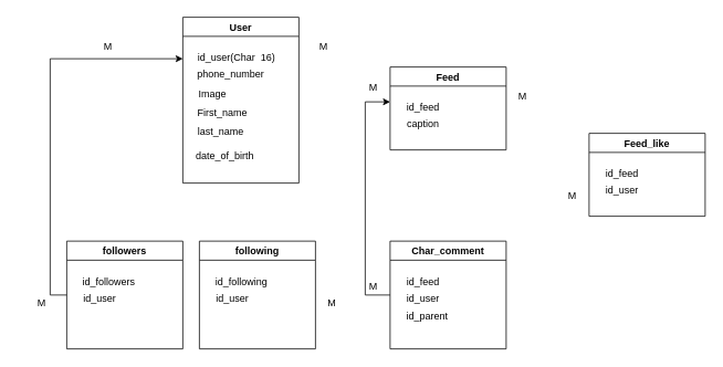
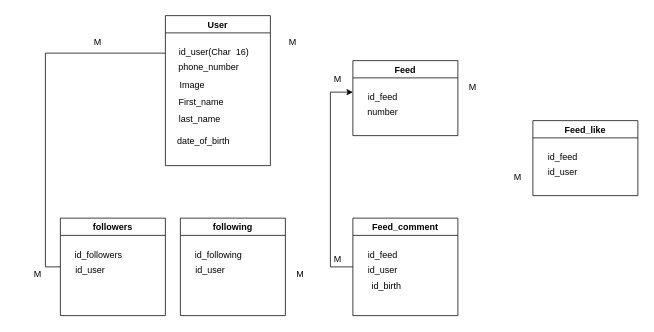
- <mxCell id="23" style="edgeStyle=orthogonalEdgeStyle;rounded=0;orthogonalLoop=1;jettySize=auto;html=1;exitX=0;exitY=0.5;exitDx=0;exitDy=0;entryX=0;entryY=0.25;entryDx=0;entryDy=0;" edge="1" parent="1" source="24" target="2"><mxGeometry relative="1" as="geometry" /></mxCell>
+ <mxCell id="23" style="edgeStyle=orthogonalEdgeStyle;rounded=0;orthogonalLoop=1;jettySize=auto;html=1;exitX=0;exitY=0.5;exitDx=0;exitDy=0;entryX=0;entryY=0.25;entryDx=0;entryDy=0;endArrow=none;" edge="1" parent="1" source="24" target="2"><mxGeometry relative="1" as="geometry" /></mxCell>
- <mxCell id="11" value="caption" style="text;html=1;strokeColor=none;fillColor=none;align=center;verticalAlign=middle;whiteSpace=wrap;rounded=0;" vertex="1" parent="9"><mxGeometry x="10" y="54" width="60" height="30" as="geometry" /></mxCell>
+ <mxCell id="11" value="number" style="text;html=1;strokeColor=none;fillColor=none;align=center;verticalAlign=middle;whiteSpace=wrap;rounded=0;" vertex="1" parent="9"><mxGeometry x="10" y="54" width="60" height="30" as="geometry" /></mxCell>
- <mxCell id="16" value="Char_comment" style="swimlane;" vertex="1" parent="1"><mxGeometry x="470" y="290" width="140" height="130" as="geometry" /></mxCell>
+ <mxCell id="16" value="Feed_comment" style="swimlane;" vertex="1" parent="1"><mxGeometry x="470" y="290" width="140" height="130" as="geometry" /></mxCell>
- <mxCell id="19" value="id_parent" style="text;html=1;strokeColor=none;fillColor=none;align=center;verticalAlign=middle;whiteSpace=wrap;rounded=0;" vertex="1" parent="16"><mxGeometry x="15" y="76" width="60" height="30" as="geometry" /></mxCell>
+ <mxCell id="19" value="id_birth" style="text;html=1;strokeColor=none;fillColor=none;align=center;verticalAlign=middle;whiteSpace=wrap;rounded=0;" vertex="1" parent="16"><mxGeometry x="15" y="76" width="60" height="30" as="geometry" /></mxCell>
